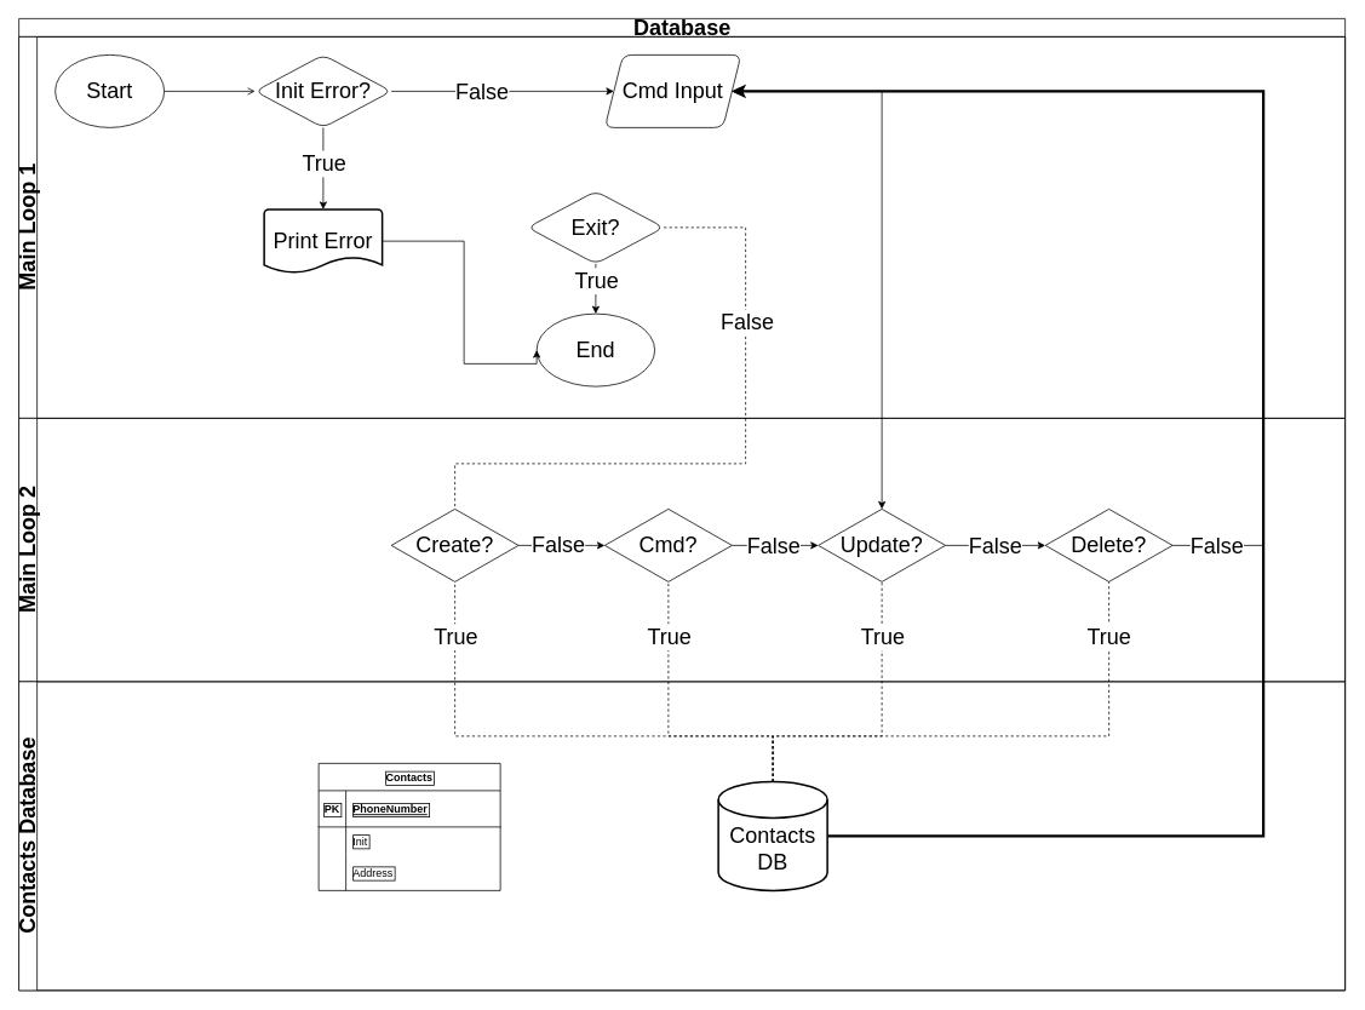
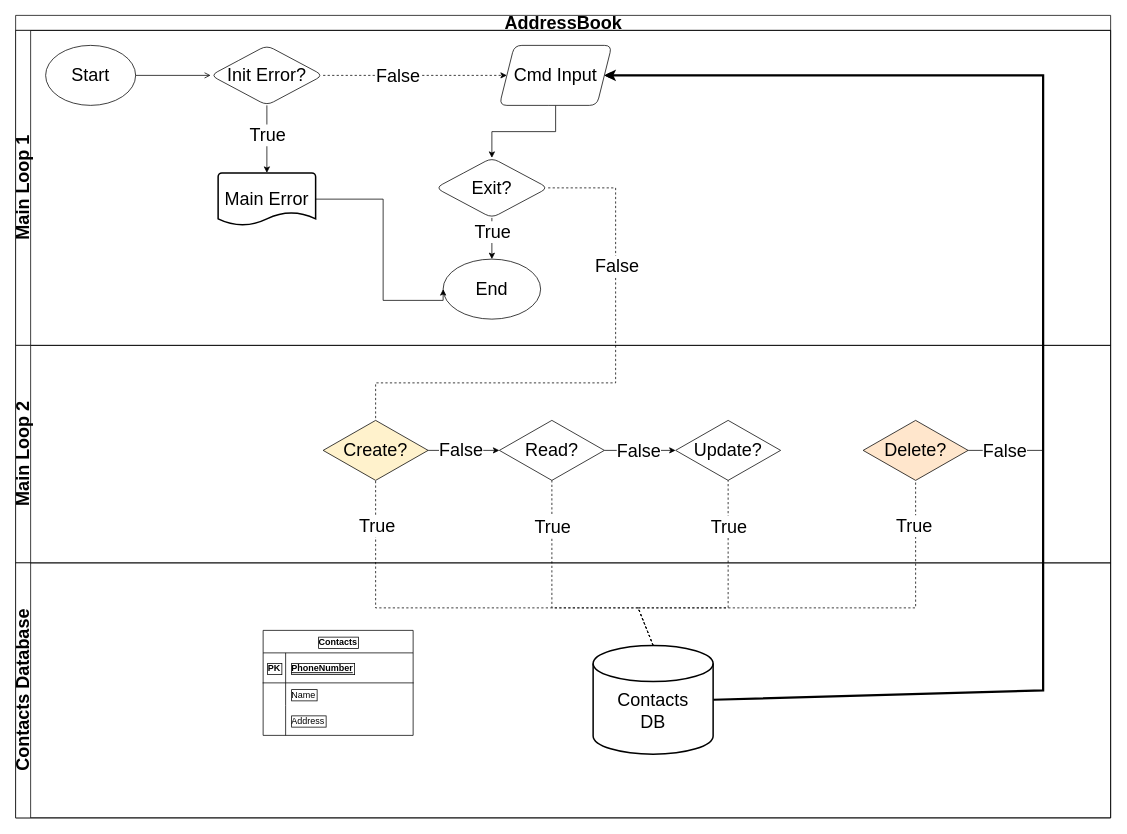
- <mxCell id="2" value="Database" style="swimlane;childLayout=stackLayout;resizeParent=1;resizeParentMax=0;horizontal=1;startSize=20;horizontalStack=0;html=1;fontSize=24;" parent="1" vertex="1"><mxGeometry x="20" y="20" width="1460" height="1070" as="geometry" /></mxCell>
+ <mxCell id="2" value="AddressBook" style="swimlane;childLayout=stackLayout;resizeParent=1;resizeParentMax=0;horizontal=1;startSize=20;horizontalStack=0;html=1;fontSize=24;" parent="1" vertex="1"><mxGeometry x="20" y="20" width="1460" height="1070" as="geometry" /></mxCell>
- <mxCell id="12" style="edgeStyle=orthogonalEdgeStyle;rounded=0;orthogonalLoop=1;jettySize=auto;html=1;entryX=0;entryY=0.5;entryDx=0;entryDy=0;fontSize=24;" parent="3" source="8" target="11" edge="1"><mxGeometry relative="1" as="geometry" /></mxCell>
+ <mxCell id="12" style="edgeStyle=orthogonalEdgeStyle;rounded=0;orthogonalLoop=1;jettySize=auto;html=1;entryX=0;entryY=0.5;entryDx=0;entryDy=0;fontSize=24;dashed=1;" parent="3" source="8" target="11" edge="1"><mxGeometry relative="1" as="geometry" /></mxCell>
- <mxCell id="16" value="Print Error" style="strokeWidth=2;html=1;shape=mxgraph.flowchart.document2;whiteSpace=wrap;size=0.25;fontSize=24;" parent="3" vertex="1"><mxGeometry x="270" y="190" width="130" height="70" as="geometry" /></mxCell>
+ <mxCell id="16" value="Main Error" style="strokeWidth=2;html=1;shape=mxgraph.flowchart.document2;whiteSpace=wrap;size=0.25;fontSize=24;" parent="3" vertex="1"><mxGeometry x="270" y="190" width="130" height="70" as="geometry" /></mxCell>
- <mxCell id="10" value="" style="edgeStyle=orthogonalEdgeStyle;rounded=0;orthogonalLoop=1;jettySize=auto;html=1;fontSize=24;" parent="3" source="11" target="29" edge="1"><mxGeometry relative="1" as="geometry" /></mxCell>
+ <mxCell id="10" value="" style="edgeStyle=orthogonalEdgeStyle;rounded=0;orthogonalLoop=1;jettySize=auto;html=1;fontSize=24;" parent="3" source="11" target="19" edge="1"><mxGeometry relative="1" as="geometry" /></mxCell>
- <mxCell id="23" value="Create?" style="rhombus;whiteSpace=wrap;html=1;fontSize=24;" parent="20" vertex="1"><mxGeometry x="410" y="100" width="140" height="80" as="geometry" /></mxCell>
+ <mxCell id="23" value="Create?" style="rhombus;whiteSpace=wrap;html=1;fontSize=24;fillColor=#fff2cc;" parent="20" vertex="1"><mxGeometry x="410" y="100" width="140" height="80" as="geometry" /></mxCell>
- <mxCell id="26" value="Cmd?" style="rhombus;whiteSpace=wrap;html=1;fontSize=24;" parent="20" vertex="1"><mxGeometry x="645" y="100" width="140" height="80" as="geometry" /></mxCell>
+ <mxCell id="26" value="Read?" style="rhombus;whiteSpace=wrap;html=1;fontSize=24;" parent="20" vertex="1"><mxGeometry x="645" y="100" width="140" height="80" as="geometry" /></mxCell>
- <mxCell id="27" value="" style="edgeStyle=orthogonalEdgeStyle;rounded=0;orthogonalLoop=1;jettySize=auto;html=1;fontSize=24;" parent="20" source="29" target="30" edge="1"><mxGeometry relative="1" as="geometry" /></mxCell>
- <mxCell id="28" value="False" style="edgeLabel;html=1;align=center;verticalAlign=middle;resizable=0;points=[];fontSize=24;" parent="27" vertex="1" connectable="0"><mxGeometry x="-0.198" y="2" relative="1" as="geometry"><mxPoint x="10" y="2" as="offset" /></mxGeometry></mxCell>
- <mxCell id="30" value="Delete?" style="rhombus;whiteSpace=wrap;html=1;fontSize=24;" parent="20" vertex="1"><mxGeometry x="1130" y="100" width="140" height="80" as="geometry" /></mxCell>
+ <mxCell id="30" value="Delete?" style="rhombus;whiteSpace=wrap;html=1;fontSize=24;fillColor=#ffe6cc;" parent="20" vertex="1"><mxGeometry x="1130" y="100" width="140" height="80" as="geometry" /></mxCell>
- <mxCell id="45" value="&lt;br&gt;Contacts&lt;br&gt;DB" style="strokeWidth=2;html=1;shape=mxgraph.flowchart.database;whiteSpace=wrap;fontSize=24;" parent="44" vertex="1"><mxGeometry x="770" y="110" width="120" height="120" as="geometry" /></mxCell>
+ <mxCell id="45" value="&lt;br&gt;Contacts&lt;br&gt;DB" style="strokeWidth=2;html=1;shape=mxgraph.flowchart.database;whiteSpace=wrap;fontSize=24;" parent="44" vertex="1"><mxGeometry x="770" y="110" width="160" height="145" as="geometry" /></mxCell>
- <mxCell id="52" value="Init" style="shape=partialRectangle;connectable=0;fillColor=none;top=0;left=0;bottom=0;right=0;align=left;spacingLeft=6;overflow=hidden;labelBorderColor=#000000;" vertex="1" parent="50"><mxGeometry x="30" width="170" height="30" as="geometry"><mxRectangle width="170" height="30" as="alternateBounds" /></mxGeometry></mxCell>
+ <mxCell id="52" value="Name" style="shape=partialRectangle;connectable=0;fillColor=none;top=0;left=0;bottom=0;right=0;align=left;spacingLeft=6;overflow=hidden;labelBorderColor=#000000;" vertex="1" parent="50"><mxGeometry x="30" width="170" height="30" as="geometry"><mxRectangle width="170" height="30" as="alternateBounds" /></mxGeometry></mxCell>
